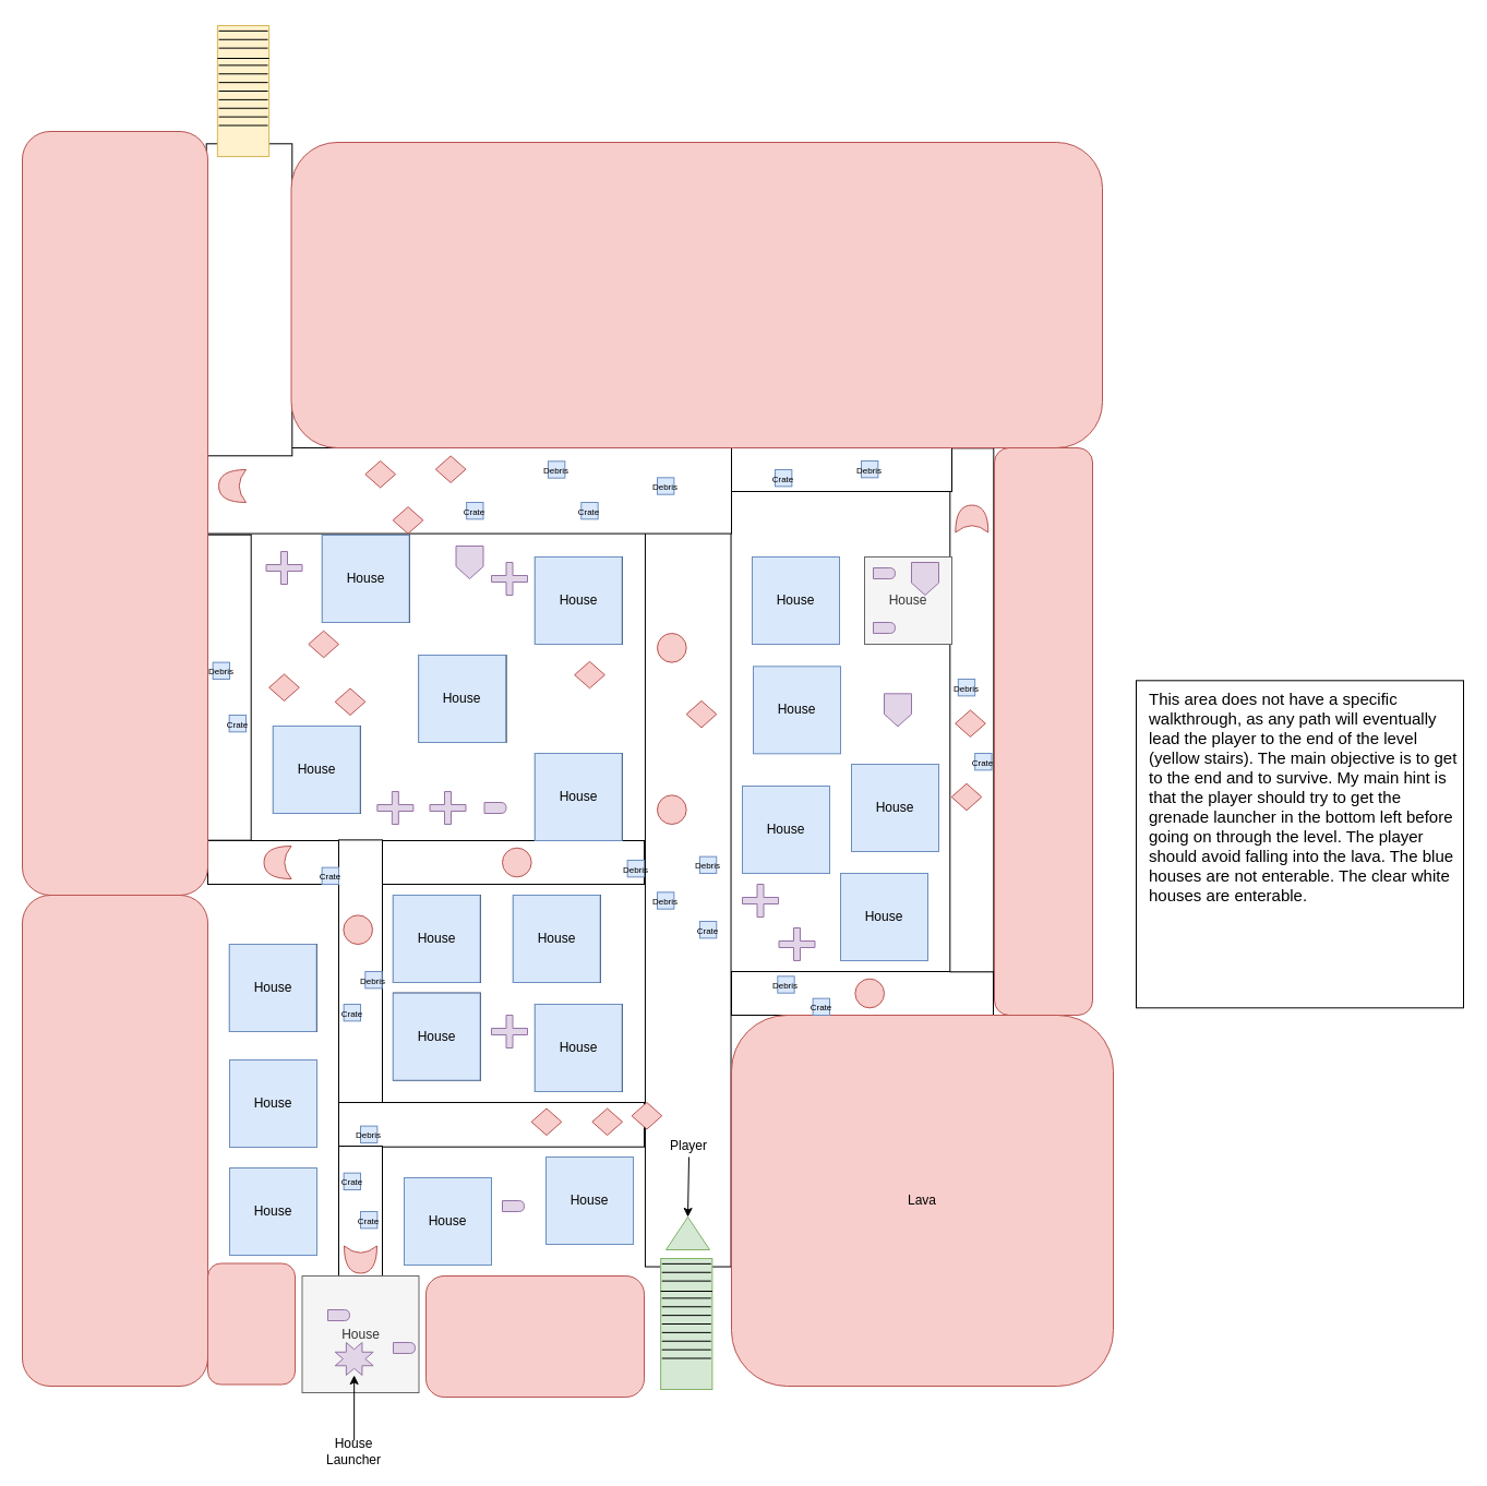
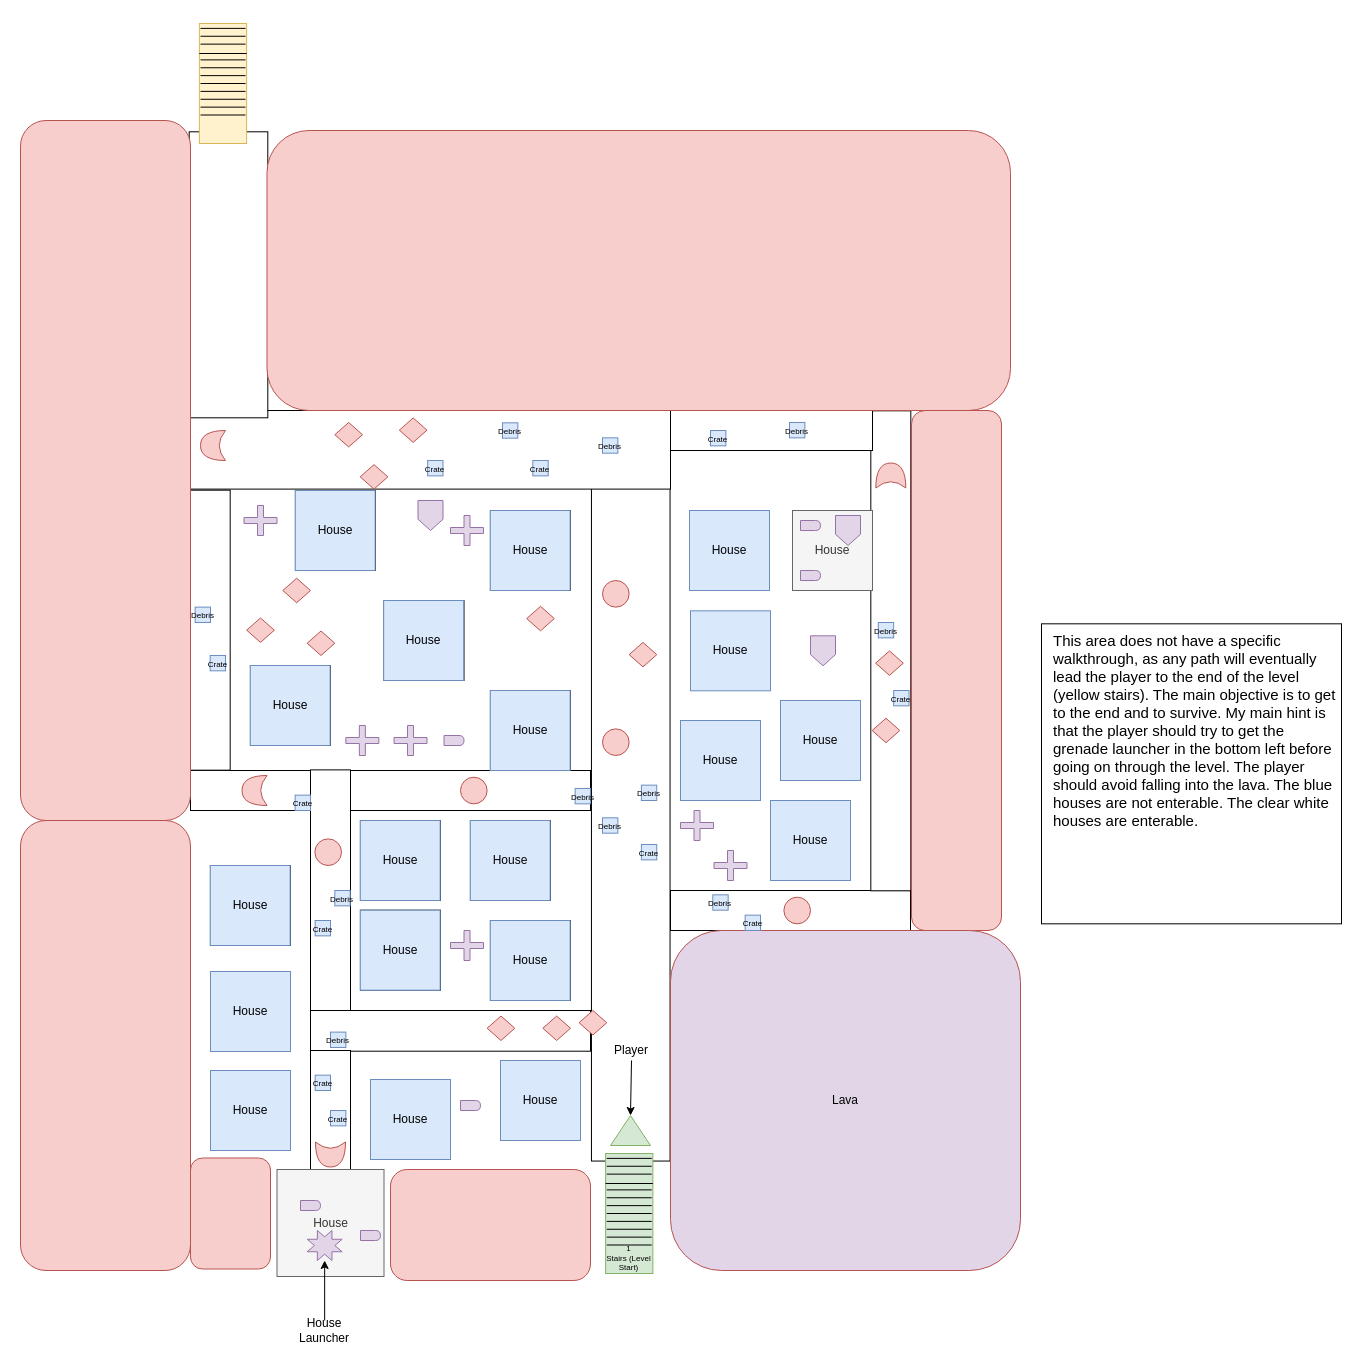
- <mxCell id="64" value="Lava" style="rounded=1;whiteSpace=wrap;html=1;strokeColor=#b85450;fillColor=#f8cecc;" parent="1" vertex="1"><mxGeometry x="670" y="930" width="350" height="340" as="geometry" /></mxCell>
+ <mxCell id="64" value="Lava" style="rounded=1;whiteSpace=wrap;html=1;strokeColor=#b85450;fillColor=#e1d5e7;" parent="1" vertex="1"><mxGeometry x="670" y="930" width="350" height="340" as="geometry" /></mxCell>
+ <mxCell id="17" value="&lt;font style=&quot;font-size: 8px&quot;&gt;1&lt;br style=&quot;font-size: 8px&quot;&gt;Stairs (Level Start)&lt;/font&gt;" style="text;html=1;strokeColor=none;fillColor=none;align=center;verticalAlign=middle;whiteSpace=wrap;rounded=0;fontSize=8;" parent="3" vertex="1"><mxGeometry x="-1" y="98" width="47" height="20" as="geometry" /></mxCell>
